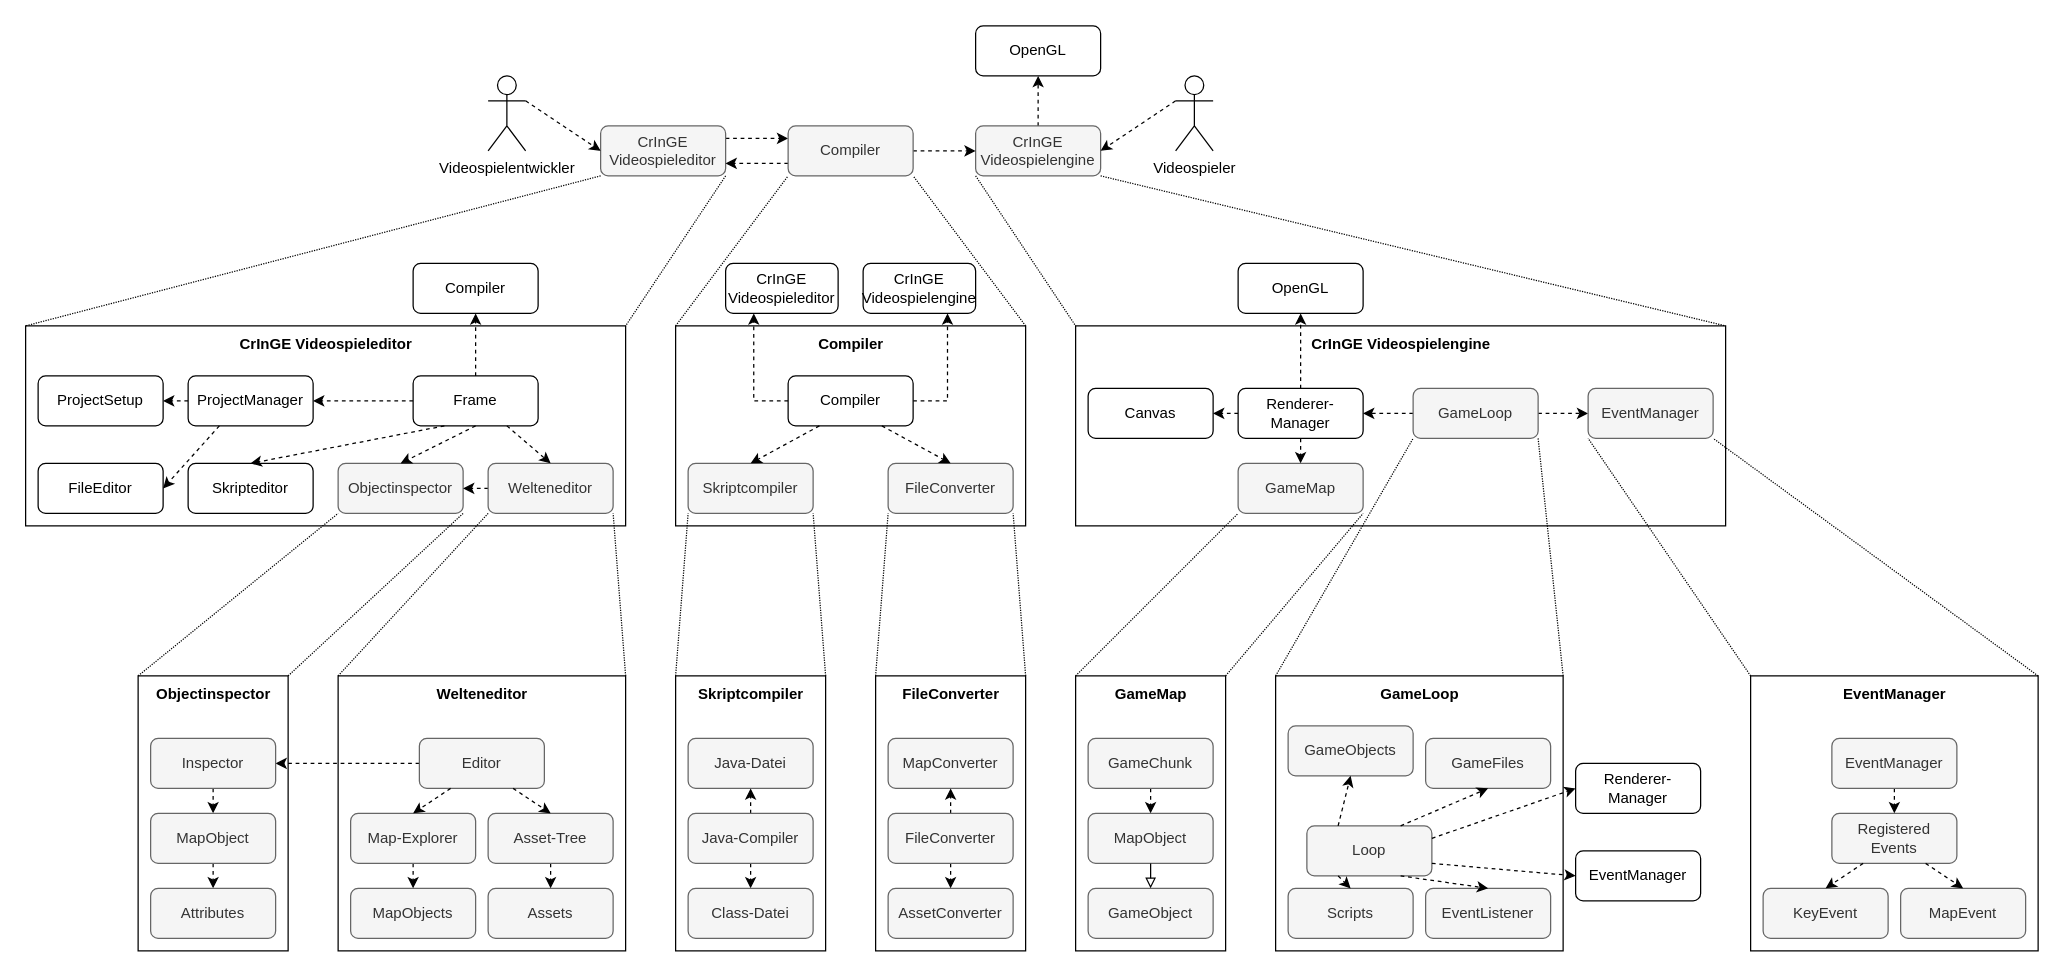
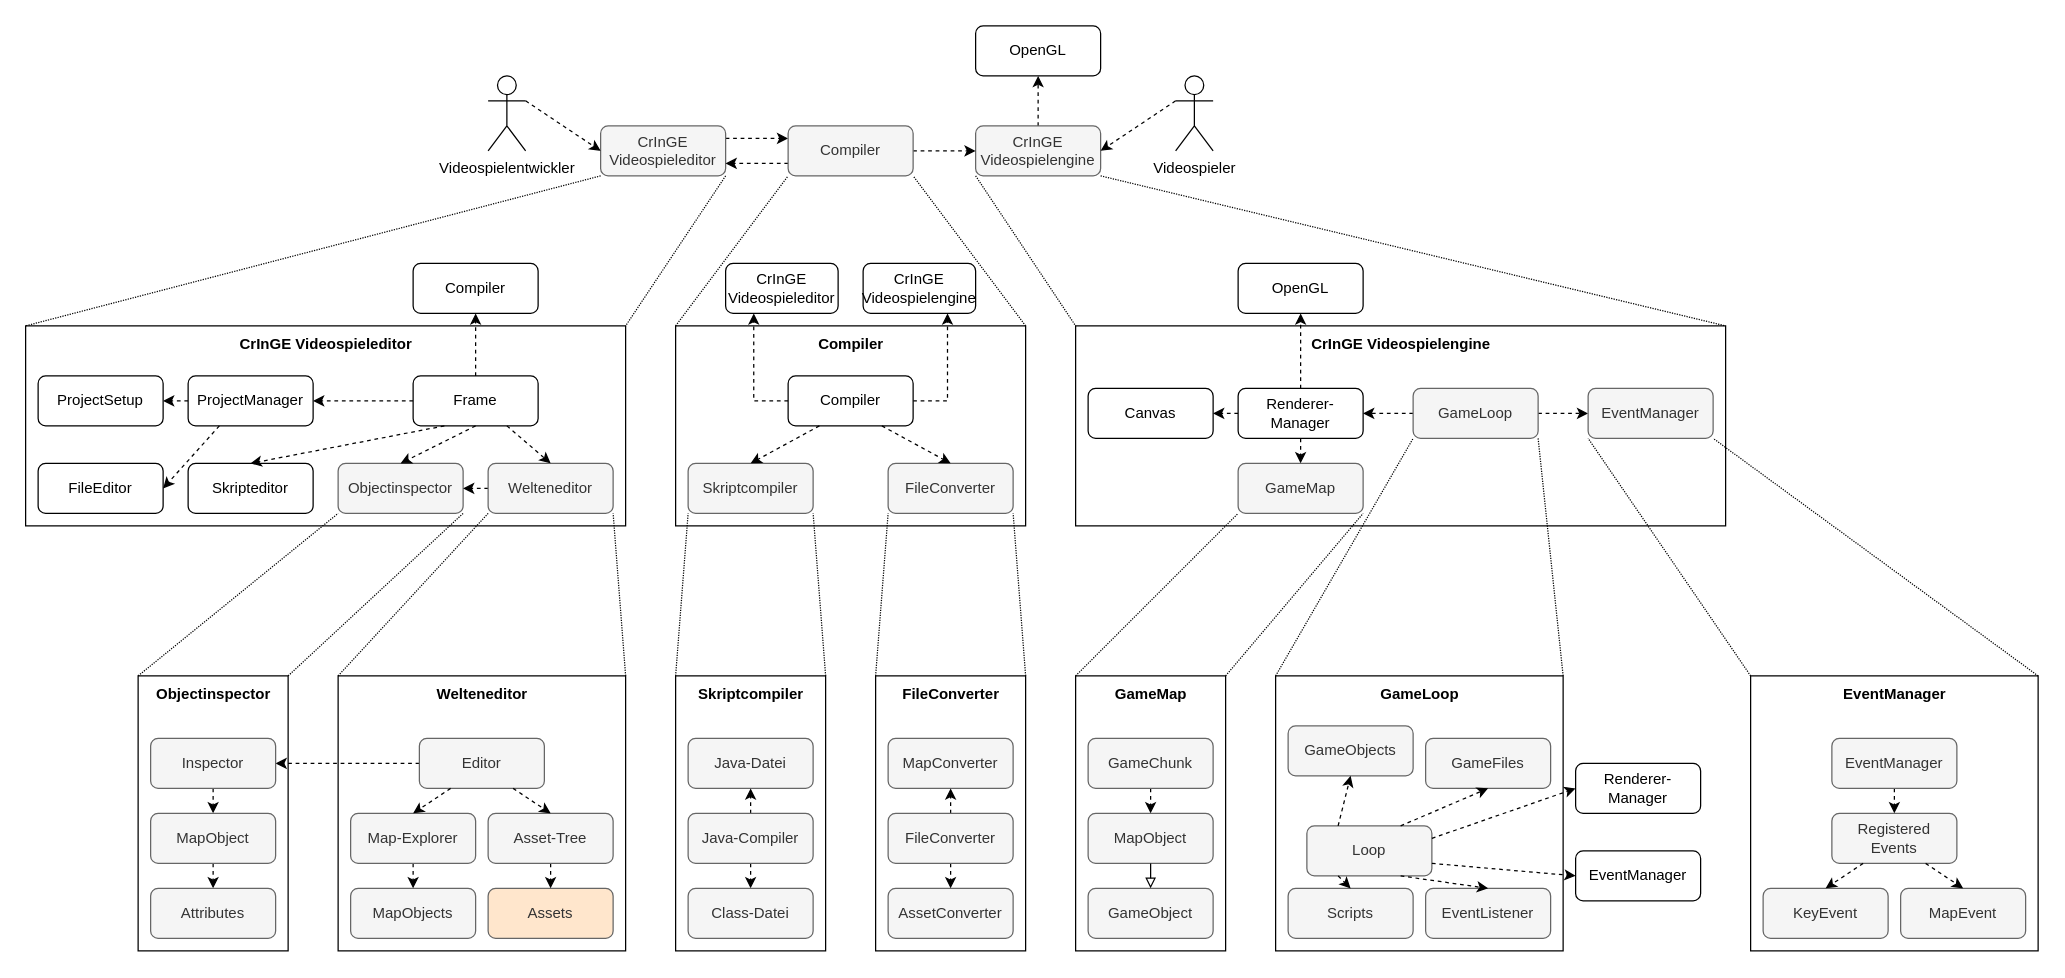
- <mxCell id="115" value="Assets" style="rounded=1;whiteSpace=wrap;html=1;fillColor=#f5f5f5;fontColor=#333333;strokeColor=#666666;" vertex="1" parent="1"><mxGeometry x="390" y="710" width="100" height="40" as="geometry" /></mxCell>
+ <mxCell id="115" value="Assets" style="rounded=1;whiteSpace=wrap;html=1;fillColor=#ffe6cc;fontColor=#333333;strokeColor=#666666;" vertex="1" parent="1"><mxGeometry x="390" y="710" width="100" height="40" as="geometry" /></mxCell>
